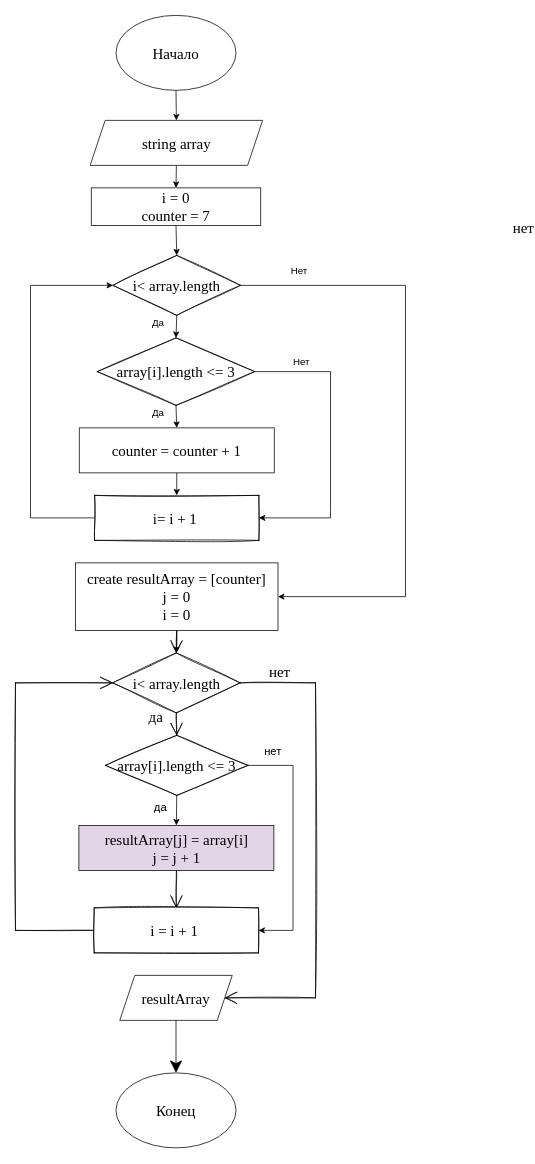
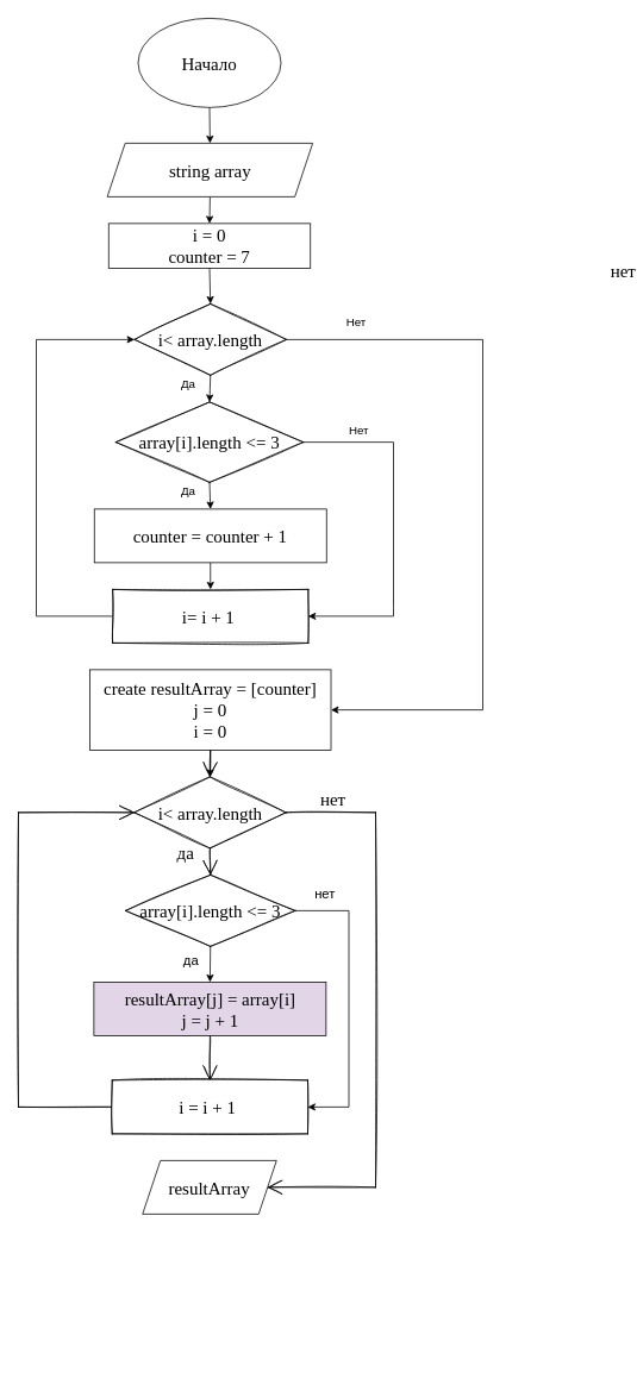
- <mxCell id="10" value="" style="endArrow=classic;html=1;rounded=0;hachureGap=4;fontFamily=Times New Roman;fontSize=20;startSize=14;endSize=14;sourcePerimeterSpacing=8;targetPerimeterSpacing=8;exitX=0.5;exitY=1;exitDx=0;exitDy=0;entryX=0.5;entryY=0;entryDx=0;entryDy=0;" parent="1" source="8" target="9" edge="1"><mxGeometry width="50" height="50" relative="1" as="geometry"><mxPoint x="216" y="1263" as="sourcePoint" /><mxPoint x="216" y="1369" as="targetPoint" /></mxGeometry></mxCell>
- <mxCell id="9" value="Конец" style="ellipse;whiteSpace=wrap;html=1;hachureGap=4;fontFamily=Times New Roman;fontSize=20;" parent="1" vertex="1"><mxGeometry x="154" y="1430" width="160" height="100" as="geometry" /></mxCell>
